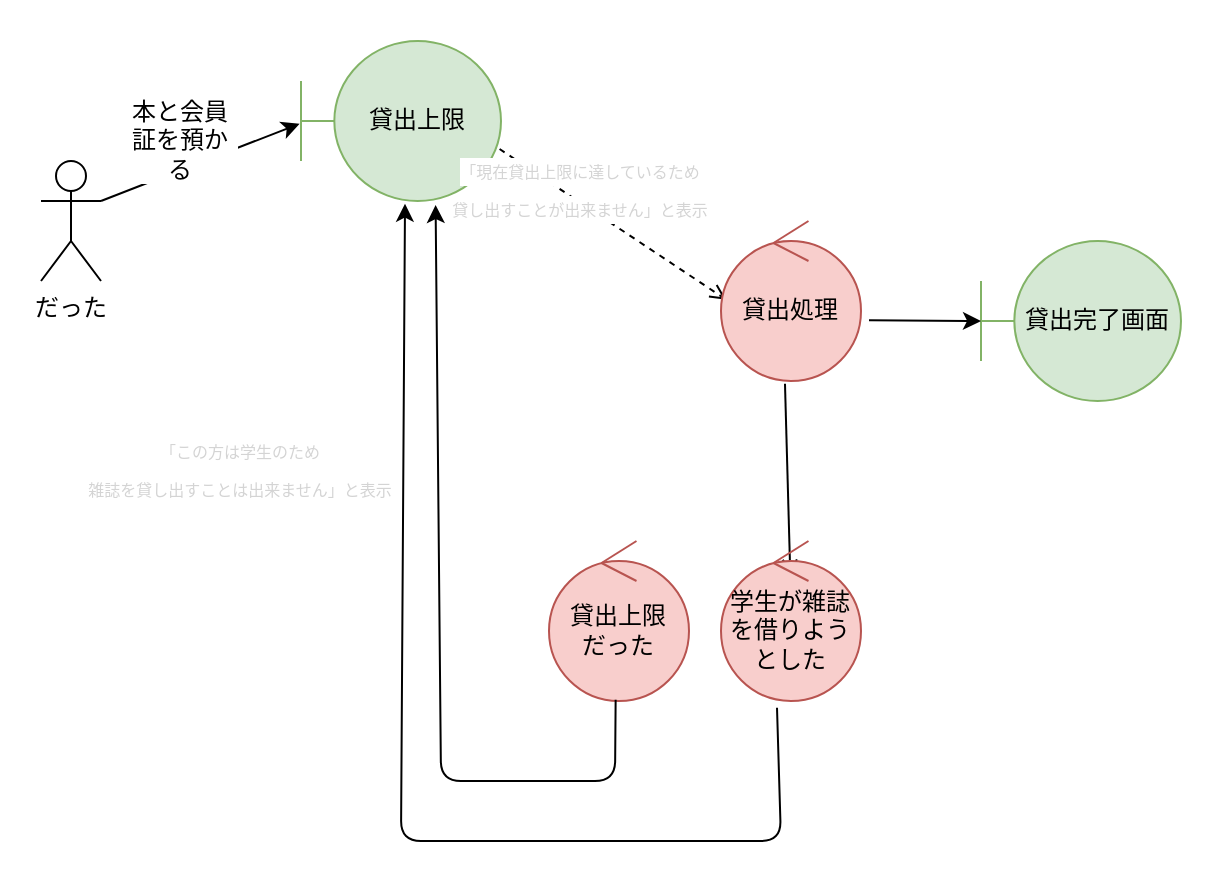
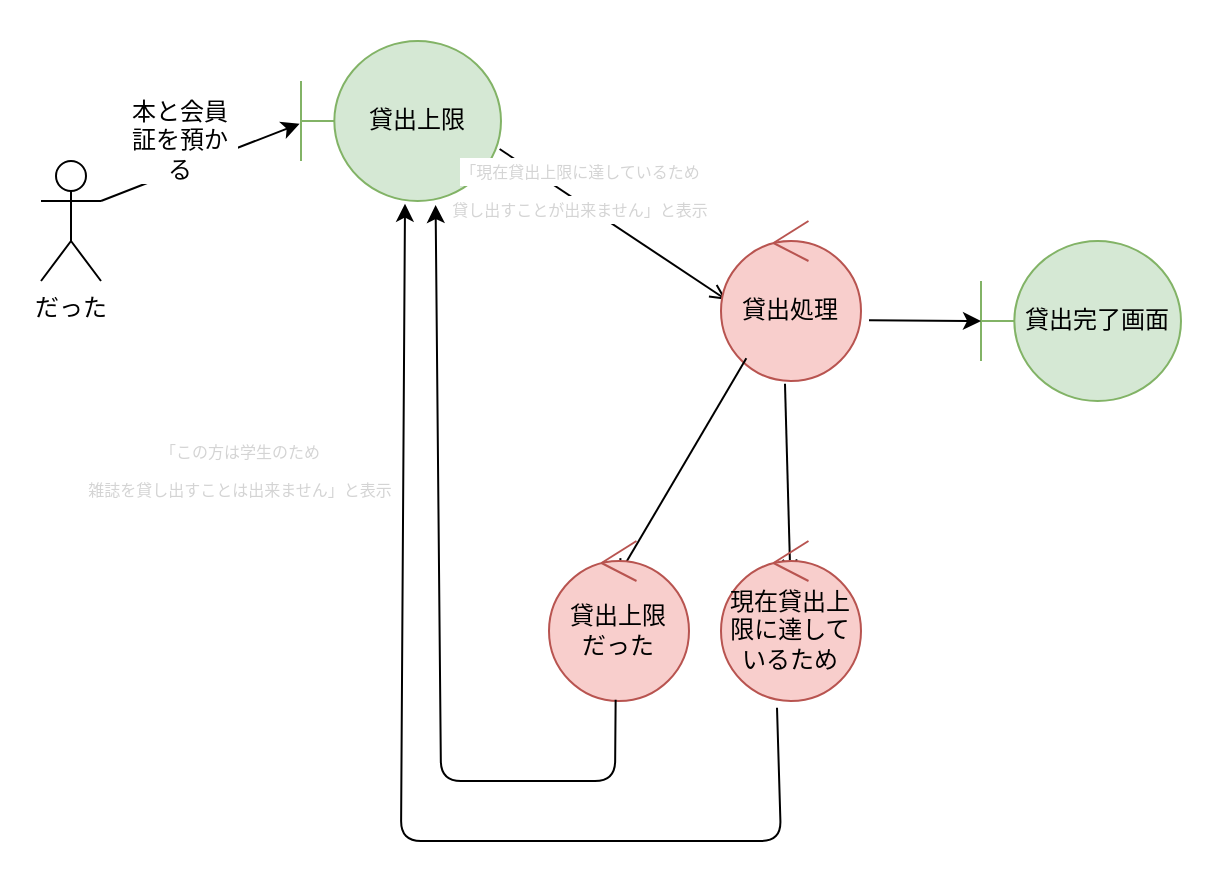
- <mxCell id="5" value="" style="endArrow=open;html=1;exitX=0.993;exitY=0.675;exitDx=0;exitDy=0;exitPerimeter=0;endFill=0;entryX=0.038;entryY=0.492;entryDx=0;entryDy=0;entryPerimeter=0;dashed=1;" edge="1" parent="1" source="4" target="6"><mxGeometry width="50" height="50" relative="1" as="geometry"><mxPoint x="200" y="160" as="sourcePoint" /><mxPoint x="350" y="150" as="targetPoint" /></mxGeometry></mxCell>
+ <mxCell id="5" value="" style="endArrow=open;html=1;exitX=0.993;exitY=0.675;exitDx=0;exitDy=0;exitPerimeter=0;endFill=0;entryX=0.038;entryY=0.492;entryDx=0;entryDy=0;entryPerimeter=0;" edge="1" parent="1" source="4" target="6"><mxGeometry width="50" height="50" relative="1" as="geometry"><mxPoint x="200" y="160" as="sourcePoint" /><mxPoint x="350" y="150" as="targetPoint" /></mxGeometry></mxCell>
+ <mxCell id="10" value="" style="endArrow=open;html=1;exitX=0.181;exitY=0.858;exitDx=0;exitDy=0;exitPerimeter=0;endFill=0;entryX=0.495;entryY=0.217;entryDx=0;entryDy=0;entryPerimeter=0;" edge="1" target="11" parent="1" source="6"><mxGeometry width="50" height="50" relative="1" as="geometry"><mxPoint x="349.31" y="190" as="sourcePoint" /><mxPoint x="152" y="314" as="targetPoint" /></mxGeometry></mxCell>
- <mxCell id="9" value="学生が雑誌を借りようとした" style="ellipse;shape=umlControl;whiteSpace=wrap;html=1;fillColor=#f8cecc;strokeColor=#b85450;" vertex="1" parent="1"><mxGeometry x="360" y="270" width="70" height="80" as="geometry" /></mxCell>
+ <mxCell id="9" value="現在貸出上限に達しているため" style="ellipse;shape=umlControl;whiteSpace=wrap;html=1;fillColor=#f8cecc;strokeColor=#b85450;" vertex="1" parent="1"><mxGeometry x="360" y="270" width="70" height="80" as="geometry" /></mxCell>
